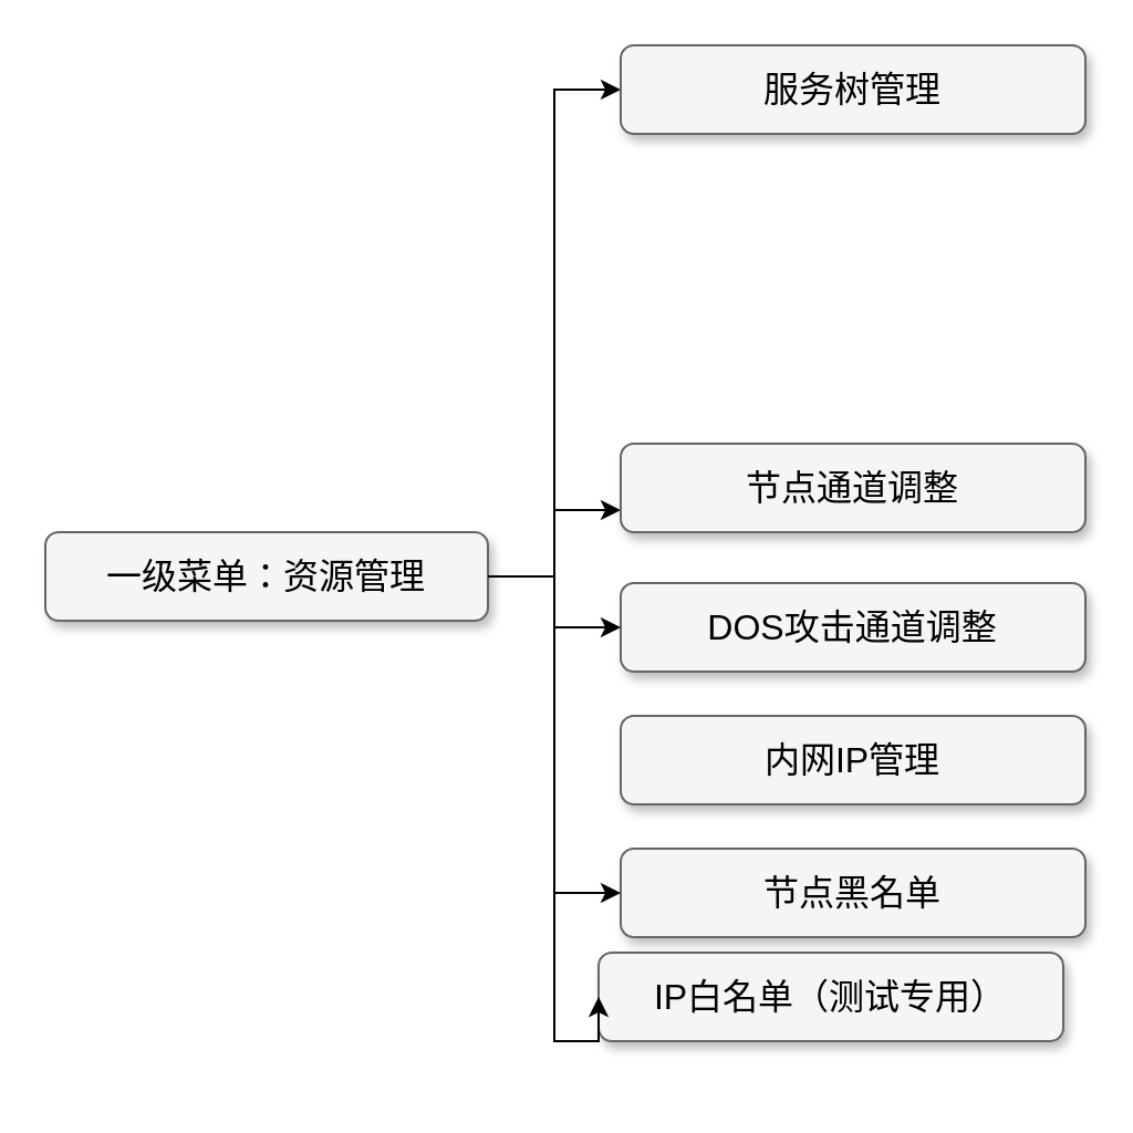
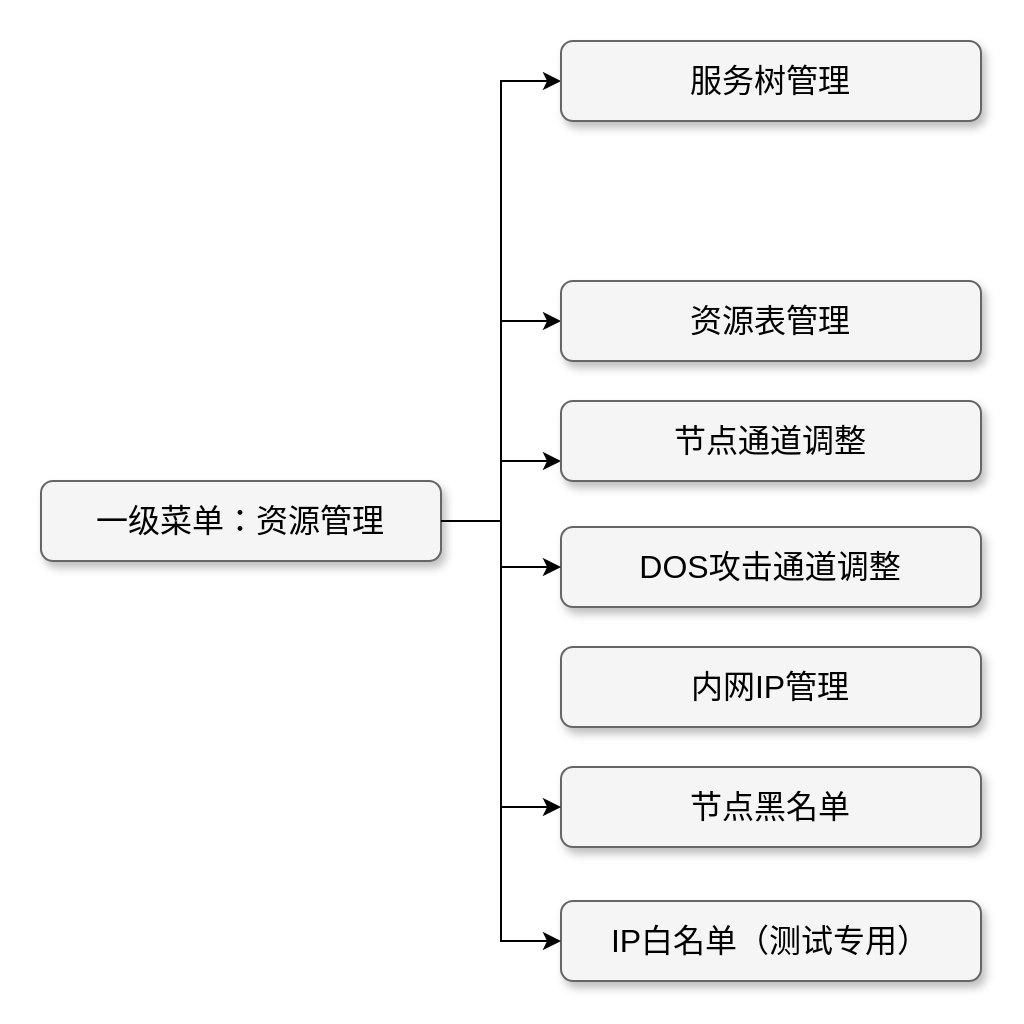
+ <mxCell id="4" style="edgeStyle=orthogonalEdgeStyle;rounded=0;orthogonalLoop=1;jettySize=auto;html=1;exitX=1;exitY=0.5;exitDx=0;exitDy=0;entryX=0;entryY=0.5;entryDx=0;entryDy=0;" parent="1" source="5" target="7" edge="1"><mxGeometry relative="1" as="geometry" /></mxCell>
+ <mxCell id="7" value="资源表管理" style="whiteSpace=wrap;html=1;rounded=1;shadow=1;strokeWidth=1;fontSize=16;align=center;fillColor=#f5f5f5;strokeColor=#666666;" parent="1" vertex="1"><mxGeometry x="280" y="140" width="210" height="40" as="geometry" /></mxCell>
- <mxCell id="12" value="IP白名单（测试专用）" style="whiteSpace=wrap;html=1;rounded=1;shadow=1;strokeWidth=1;fontSize=16;align=center;fillColor=#f5f5f5;strokeColor=#666666;" vertex="1" parent="1"><mxGeometry x="270" y="430" width="210" height="40" as="geometry" /></mxCell>
+ <mxCell id="12" value="IP白名单（测试专用）" style="whiteSpace=wrap;html=1;rounded=1;shadow=1;strokeWidth=1;fontSize=16;align=center;fillColor=#f5f5f5;strokeColor=#666666;" vertex="1" parent="1"><mxGeometry x="280" y="450" width="210" height="40" as="geometry" /></mxCell>
